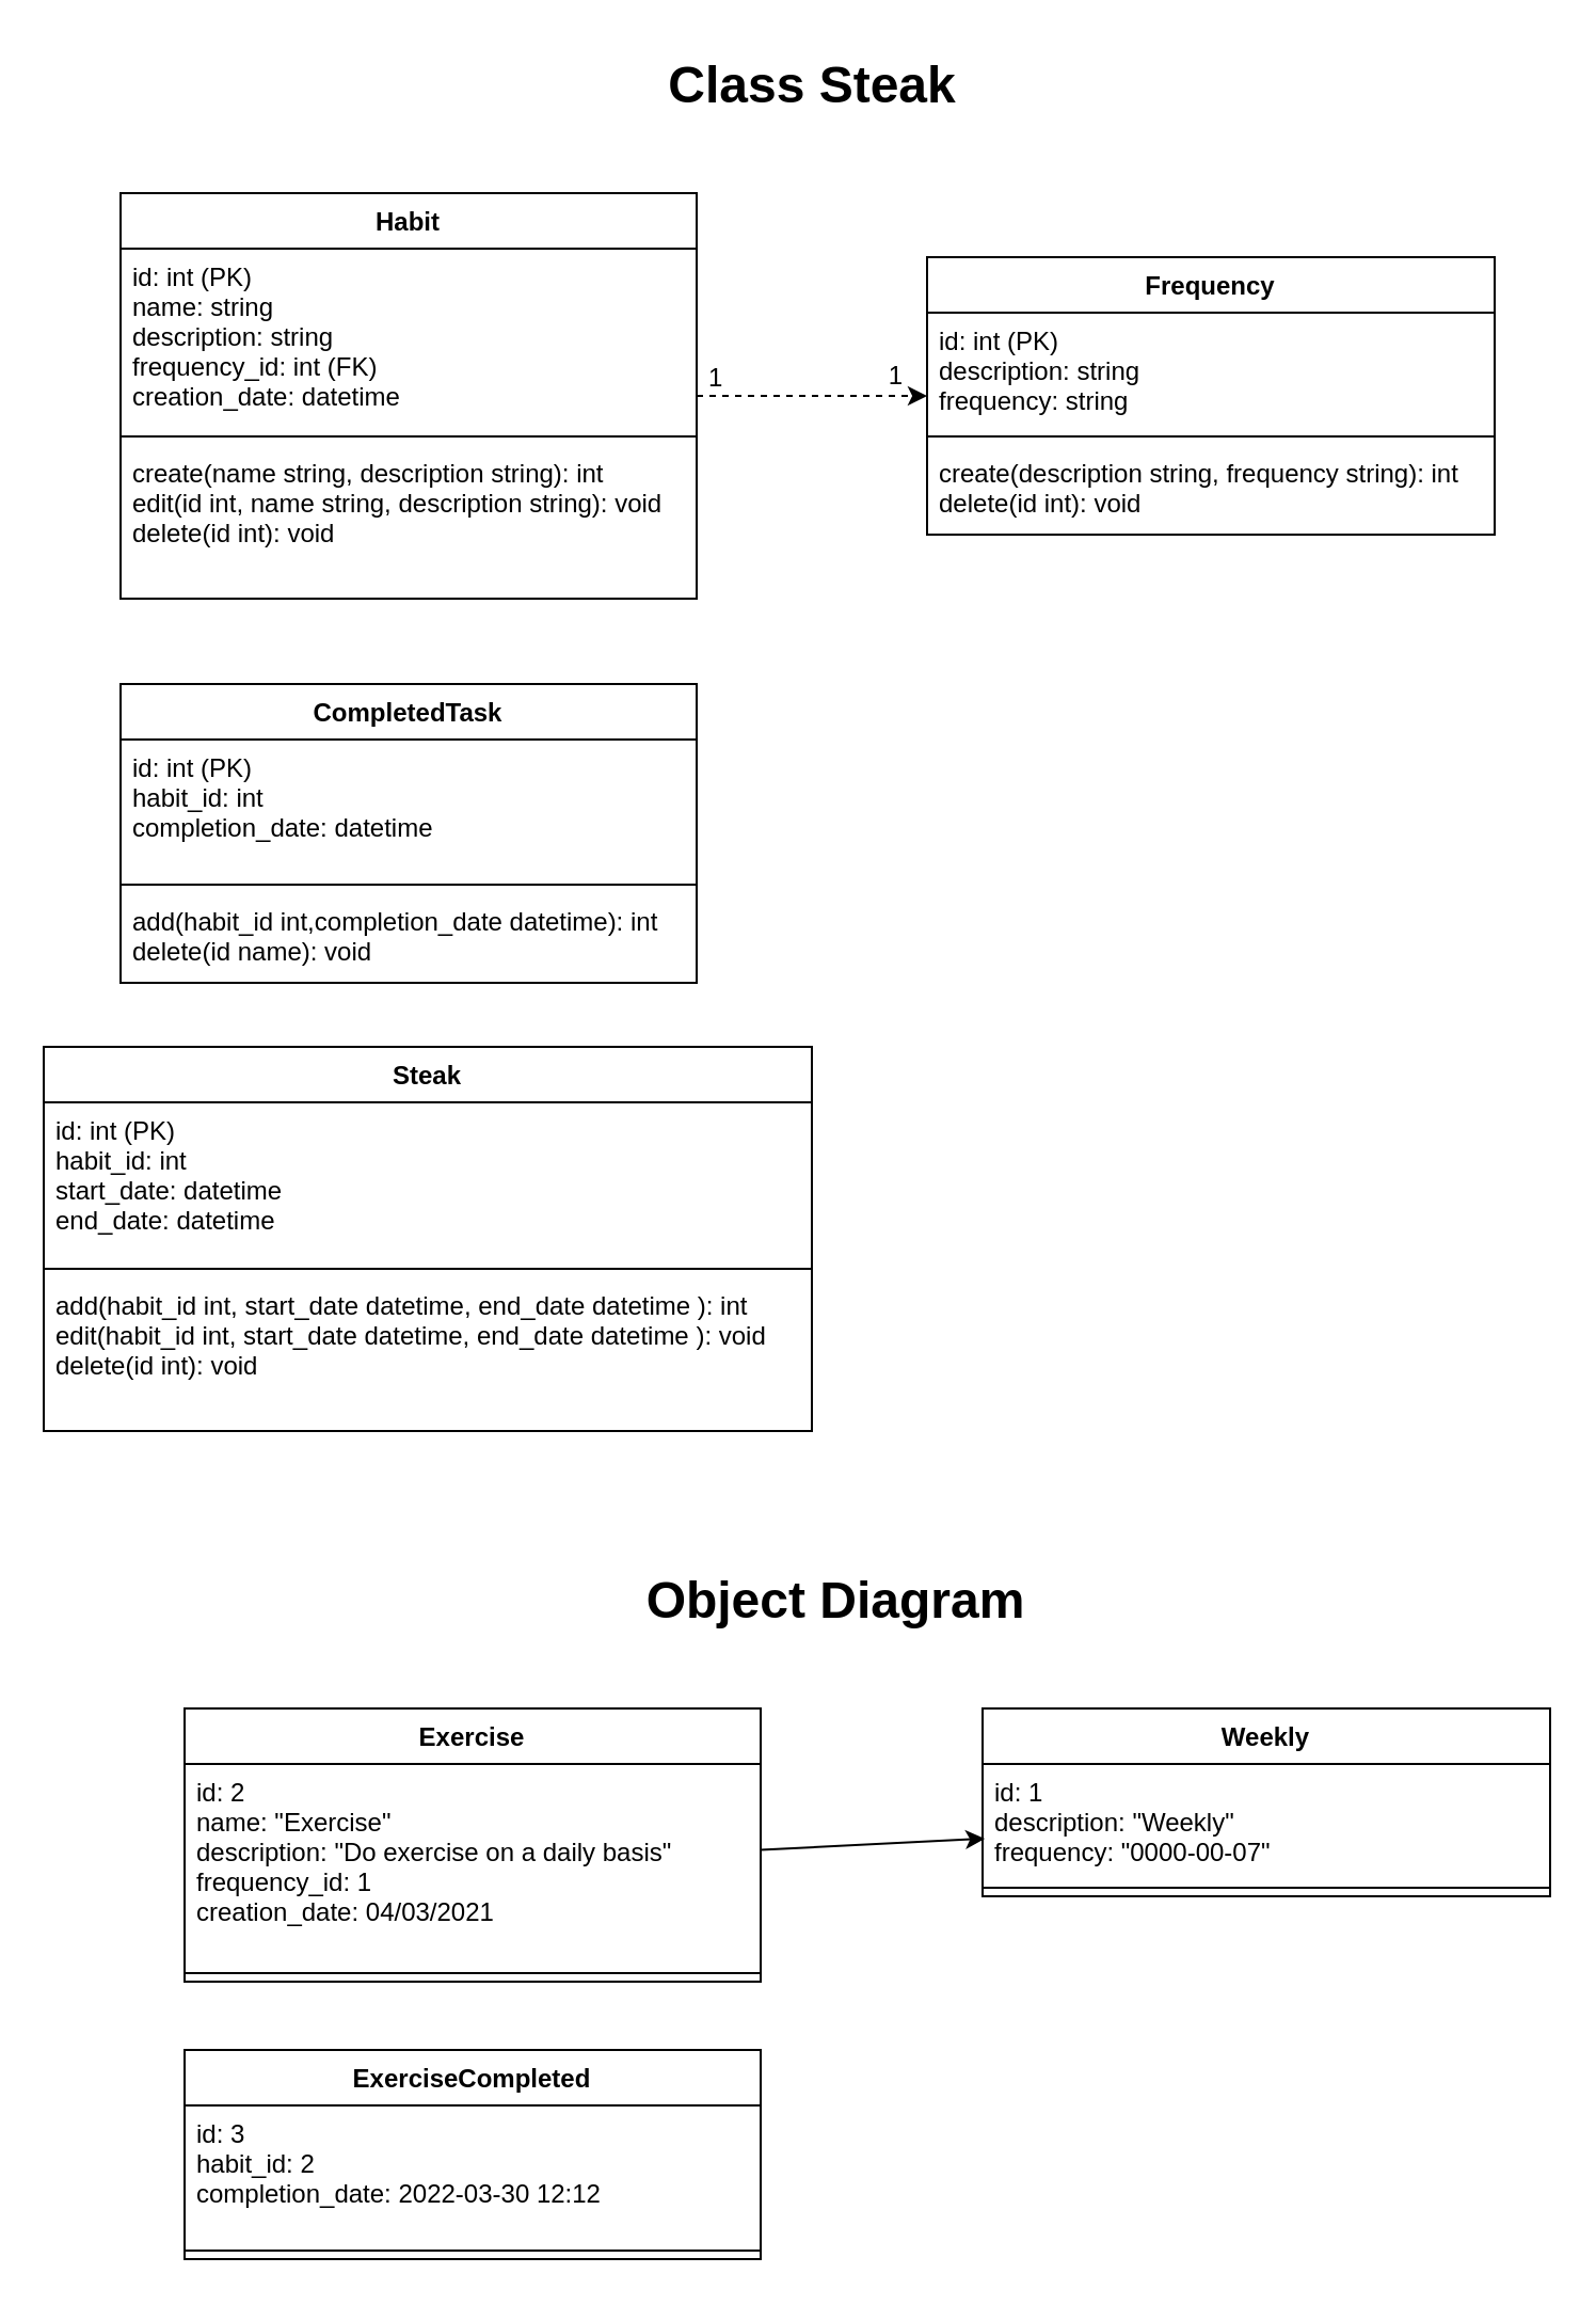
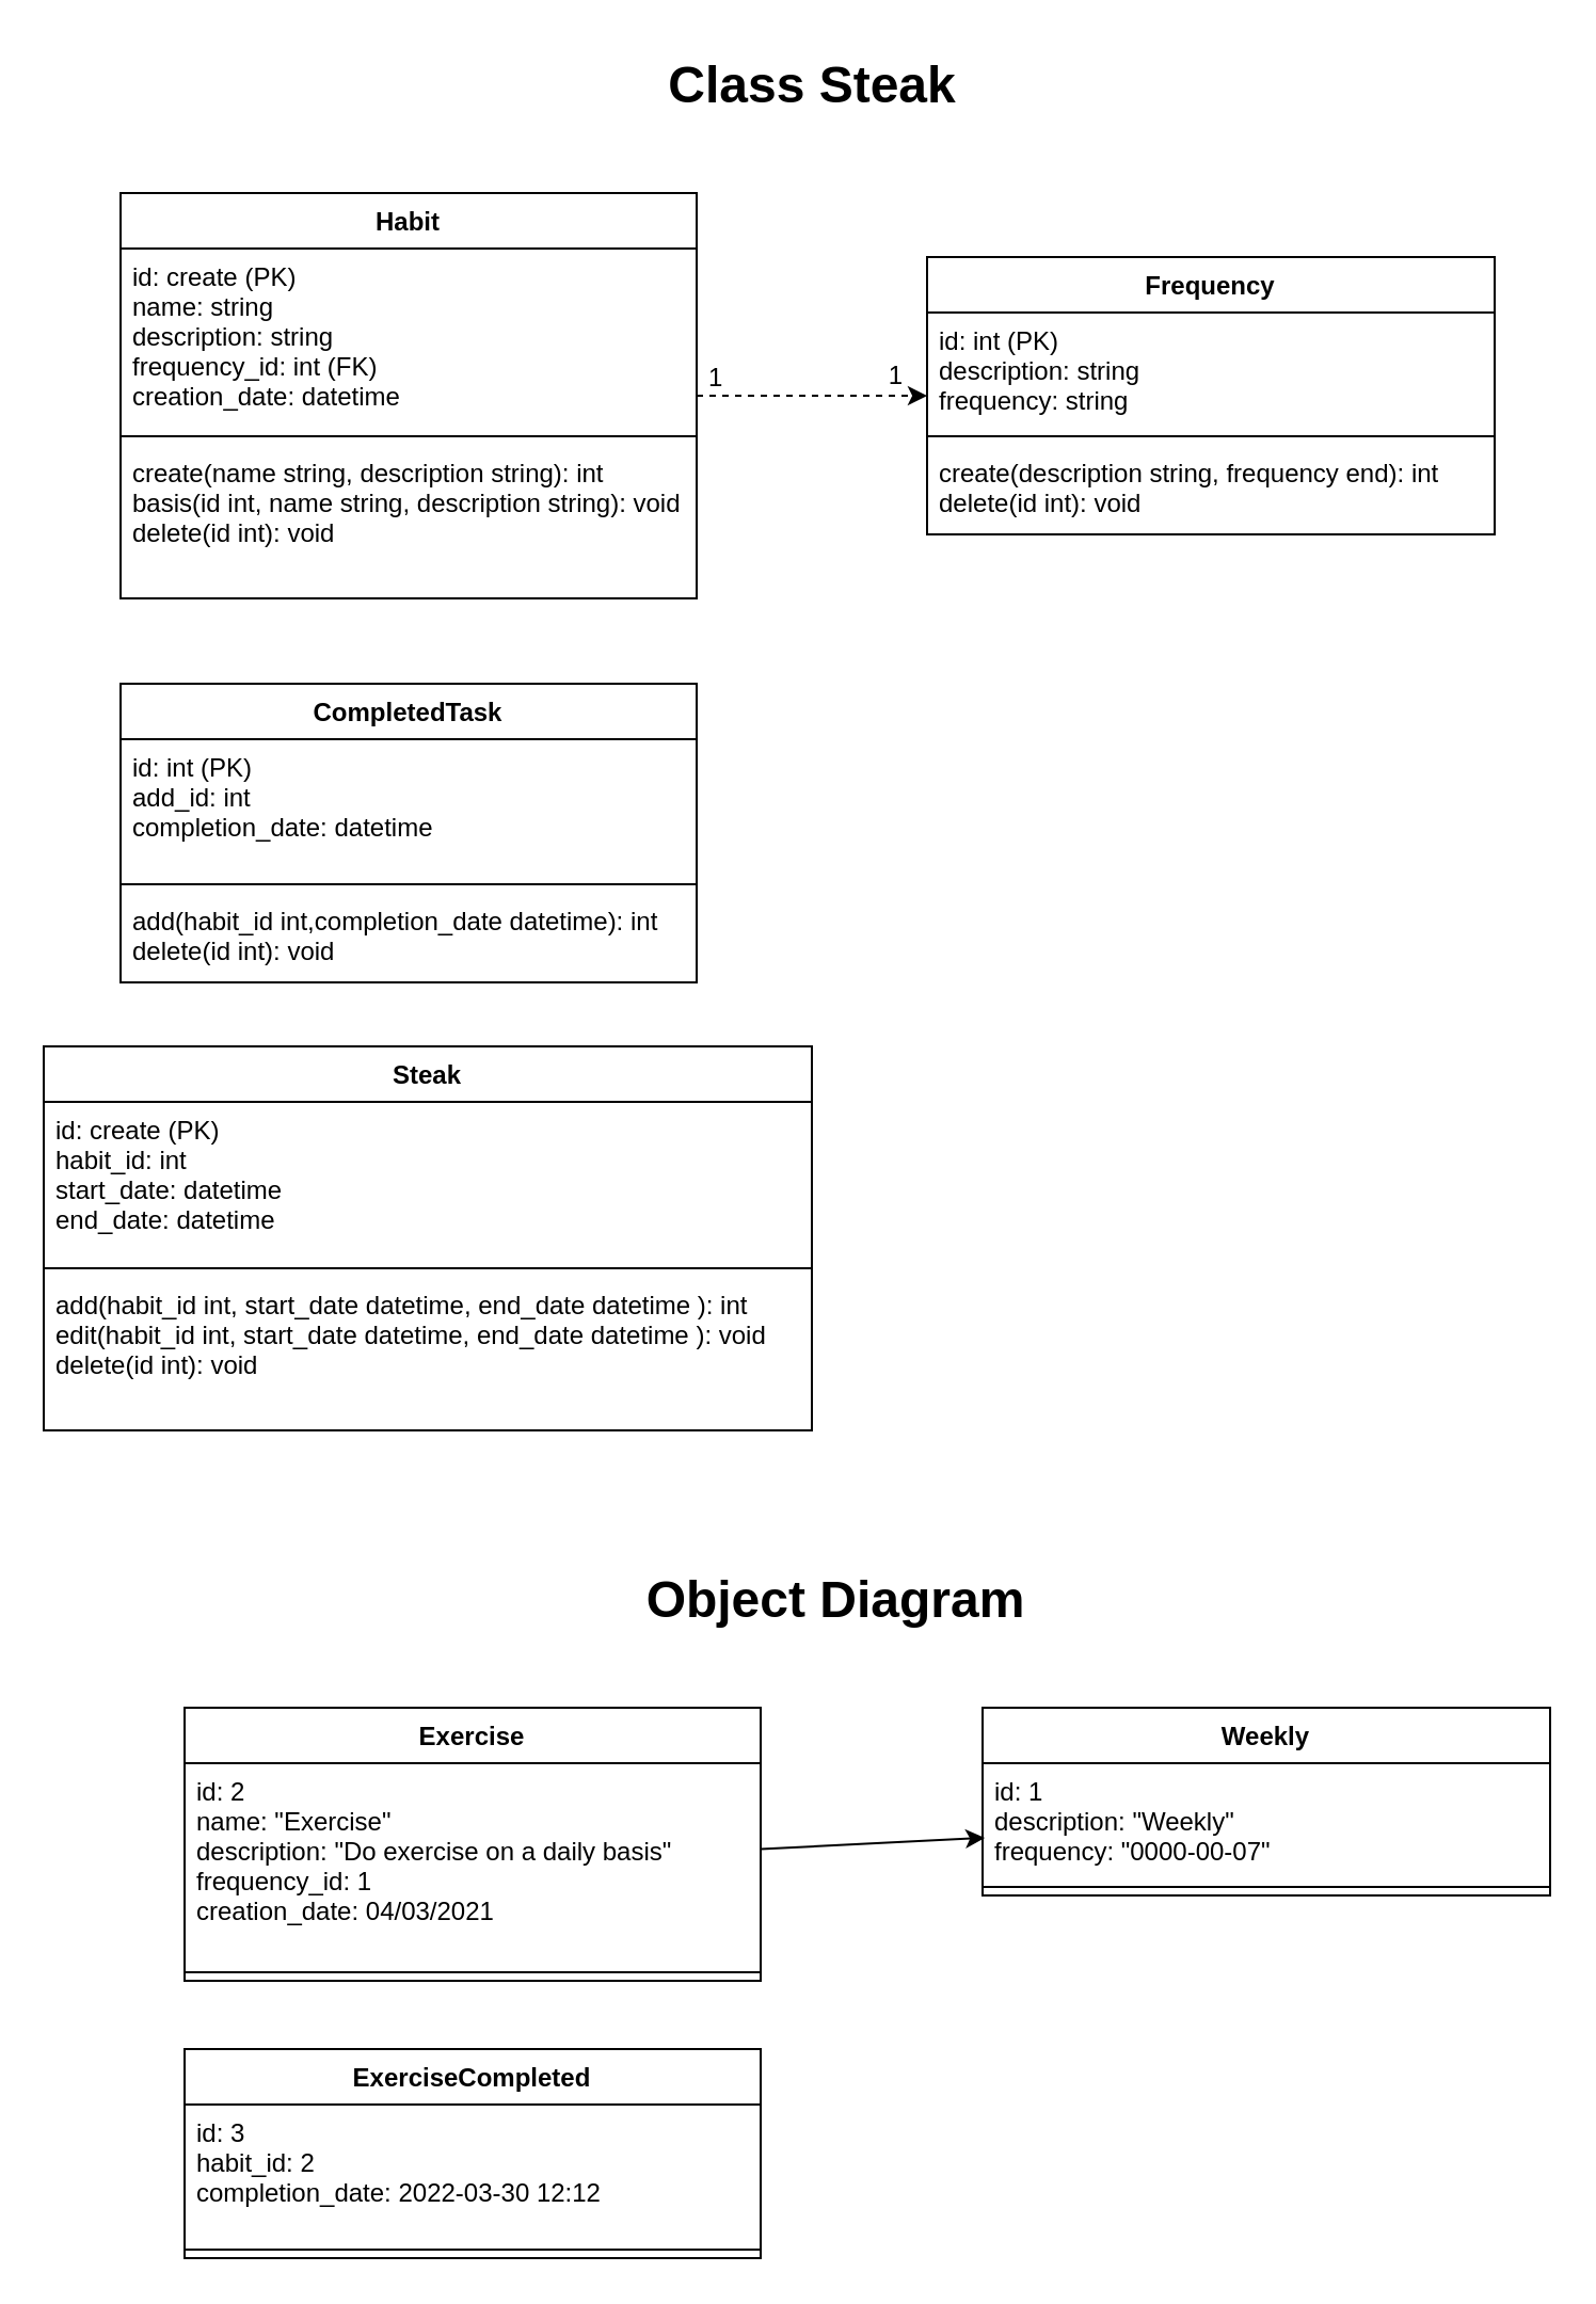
- <mxCell id="7" value="id: int (PK)&#10;name: string&#10;description: string&#10;frequency_id: int (FK)&#10;creation_date: datetime&#10;" style="text;strokeColor=none;fillColor=none;align=left;verticalAlign=top;spacingLeft=4;spacingRight=4;overflow=hidden;rotatable=0;points=[[0,0.5],[1,0.5]];portConstraint=eastwest;" vertex="1" parent="6"><mxGeometry y="26" width="270" height="84" as="geometry" /></mxCell>
+ <mxCell id="7" value="id: create (PK)&#10;name: string&#10;description: string&#10;frequency_id: int (FK)&#10;creation_date: datetime&#10;" style="text;strokeColor=none;fillColor=none;align=left;verticalAlign=top;spacingLeft=4;spacingRight=4;overflow=hidden;rotatable=0;points=[[0,0.5],[1,0.5]];portConstraint=eastwest;" vertex="1" parent="6"><mxGeometry y="26" width="270" height="84" as="geometry" /></mxCell>
- <mxCell id="9" value="create(name string, description string): int&#10;edit(id int, name string, description string): void&#10;delete(id int): void" style="text;strokeColor=none;fillColor=none;align=left;verticalAlign=top;spacingLeft=4;spacingRight=4;overflow=hidden;rotatable=0;points=[[0,0.5],[1,0.5]];portConstraint=eastwest;" vertex="1" parent="6"><mxGeometry y="118" width="270" height="72" as="geometry" /></mxCell>
+ <mxCell id="9" value="create(name string, description string): int&#10;basis(id int, name string, description string): void&#10;delete(id int): void" style="text;strokeColor=none;fillColor=none;align=left;verticalAlign=top;spacingLeft=4;spacingRight=4;overflow=hidden;rotatable=0;points=[[0,0.5],[1,0.5]];portConstraint=eastwest;" vertex="1" parent="6"><mxGeometry y="118" width="270" height="72" as="geometry" /></mxCell>
- <mxCell id="13" value="create(description string, frequency string): int&#10;delete(id int): void" style="text;strokeColor=none;fillColor=none;align=left;verticalAlign=top;spacingLeft=4;spacingRight=4;overflow=hidden;rotatable=0;points=[[0,0.5],[1,0.5]];portConstraint=eastwest;" vertex="1" parent="10"><mxGeometry y="88" width="266" height="42" as="geometry" /></mxCell>
+ <mxCell id="13" value="create(description string, frequency end): int&#10;delete(id int): void" style="text;strokeColor=none;fillColor=none;align=left;verticalAlign=top;spacingLeft=4;spacingRight=4;overflow=hidden;rotatable=0;points=[[0,0.5],[1,0.5]];portConstraint=eastwest;" vertex="1" parent="10"><mxGeometry y="88" width="266" height="42" as="geometry" /></mxCell>
- <mxCell id="21" value="id: int (PK)&#10;habit_id: int&#10;completion_date: datetime" style="text;strokeColor=none;fillColor=none;align=left;verticalAlign=top;spacingLeft=4;spacingRight=4;overflow=hidden;rotatable=0;points=[[0,0.5],[1,0.5]];portConstraint=eastwest;" vertex="1" parent="20"><mxGeometry y="26" width="270" height="64" as="geometry" /></mxCell>
+ <mxCell id="21" value="id: int (PK)&#10;add_id: int&#10;completion_date: datetime" style="text;strokeColor=none;fillColor=none;align=left;verticalAlign=top;spacingLeft=4;spacingRight=4;overflow=hidden;rotatable=0;points=[[0,0.5],[1,0.5]];portConstraint=eastwest;" vertex="1" parent="20"><mxGeometry y="26" width="270" height="64" as="geometry" /></mxCell>
- <mxCell id="23" value="add(habit_id int,completion_date datetime): int&#10;delete(id name): void" style="text;strokeColor=none;fillColor=none;align=left;verticalAlign=top;spacingLeft=4;spacingRight=4;overflow=hidden;rotatable=0;points=[[0,0.5],[1,0.5]];portConstraint=eastwest;" vertex="1" parent="20"><mxGeometry y="98" width="270" height="42" as="geometry" /></mxCell>
+ <mxCell id="23" value="add(habit_id int,completion_date datetime): int&#10;delete(id int): void" style="text;strokeColor=none;fillColor=none;align=left;verticalAlign=top;spacingLeft=4;spacingRight=4;overflow=hidden;rotatable=0;points=[[0,0.5],[1,0.5]];portConstraint=eastwest;" vertex="1" parent="20"><mxGeometry y="98" width="270" height="42" as="geometry" /></mxCell>
- <mxCell id="27" value="id: int (PK)&#10;habit_id: int&#10;start_date: datetime&#10;end_date: datetime" style="text;strokeColor=none;fillColor=none;align=left;verticalAlign=top;spacingLeft=4;spacingRight=4;overflow=hidden;rotatable=0;points=[[0,0.5],[1,0.5]];portConstraint=eastwest;" vertex="1" parent="26"><mxGeometry y="26" width="360" height="74" as="geometry" /></mxCell>
+ <mxCell id="27" value="id: create (PK)&#10;habit_id: int&#10;start_date: datetime&#10;end_date: datetime" style="text;strokeColor=none;fillColor=none;align=left;verticalAlign=top;spacingLeft=4;spacingRight=4;overflow=hidden;rotatable=0;points=[[0,0.5],[1,0.5]];portConstraint=eastwest;" vertex="1" parent="26"><mxGeometry y="26" width="360" height="74" as="geometry" /></mxCell>
